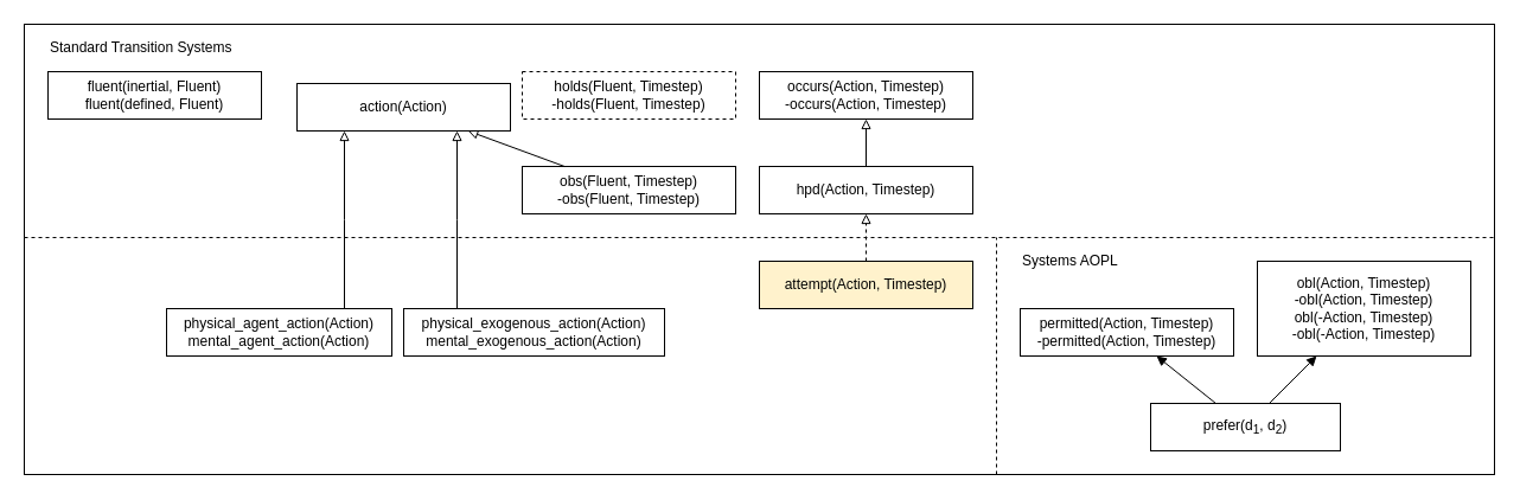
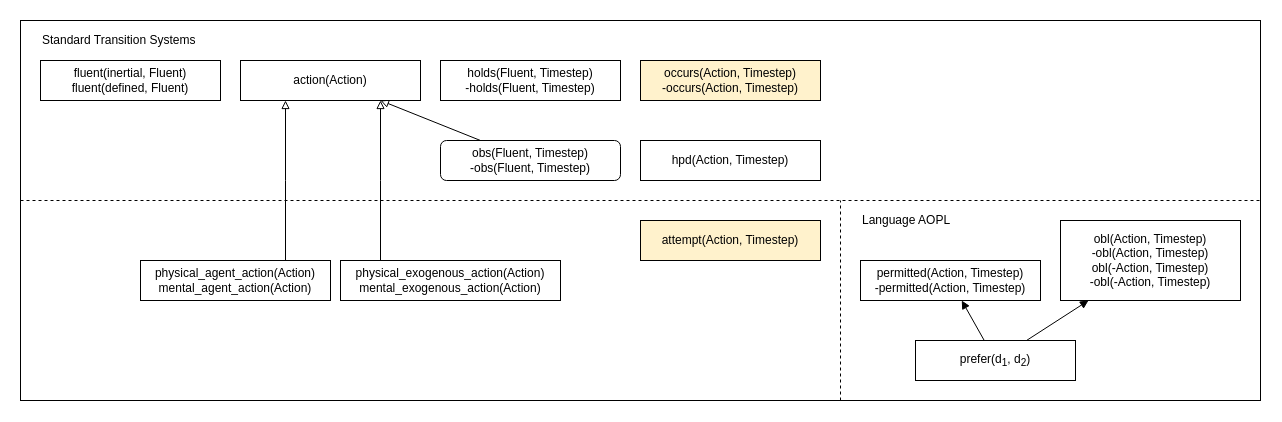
- <mxCell id="4" value="&lt;div&gt;&lt;font&gt;holds(Fluent, Timestep)&lt;/font&gt;&lt;/div&gt;&lt;div&gt;&lt;font&gt;-holds(Fluent, Timestep)&lt;/font&gt;&lt;/div&gt;" style="rounded=0;whiteSpace=wrap;html=1;fontFamily=Helvetica;dashed=1;" parent="1" vertex="1"><mxGeometry x="440" y="60" width="180" height="40" as="geometry" /></mxCell>
+ <mxCell id="4" value="&lt;div&gt;&lt;font&gt;holds(Fluent, Timestep)&lt;/font&gt;&lt;/div&gt;&lt;div&gt;&lt;font&gt;-holds(Fluent, Timestep)&lt;/font&gt;&lt;/div&gt;" style="rounded=0;whiteSpace=wrap;html=1;fontFamily=Helvetica;" parent="1" vertex="1"><mxGeometry x="440" y="60" width="180" height="40" as="geometry" /></mxCell>
- <mxCell id="3" value="&lt;div&gt;occurs(Action, Timestep)&lt;/div&gt;&lt;div&gt;-occurs(Action, Timestep)&lt;/div&gt;" style="rounded=0;whiteSpace=wrap;html=1;" parent="1" vertex="1"><mxGeometry x="640" y="60" width="180" height="40" as="geometry" /></mxCell>
+ <mxCell id="3" value="&lt;div&gt;occurs(Action, Timestep)&lt;/div&gt;&lt;div&gt;-occurs(Action, Timestep)&lt;/div&gt;" style="rounded=0;whiteSpace=wrap;html=1;fillColor=#fff2cc;" parent="1" vertex="1"><mxGeometry x="640" y="60" width="180" height="40" as="geometry" /></mxCell>
- <mxCell id="24" value="action(Action)" style="rounded=0;whiteSpace=wrap;html=1;" parent="1" vertex="1"><mxGeometry x="250" y="70" width="180" height="40" as="geometry" /></mxCell>
+ <mxCell id="24" value="action(Action)" style="rounded=0;whiteSpace=wrap;html=1;" parent="1" vertex="1"><mxGeometry x="240" y="60" width="180" height="40" as="geometry" /></mxCell>
- <mxCell id="8" value="" style="endArrow=block;html=1;endFill=0;" parent="1" source="6" target="3" edge="1"><mxGeometry width="50" height="50" relative="1" as="geometry"><mxPoint x="360" y="310" as="sourcePoint" /><mxPoint x="360" y="270" as="targetPoint" /></mxGeometry></mxCell>
- <mxCell id="5" value="&lt;div&gt;obs(Fluent, Timestep)&lt;/div&gt;&lt;div&gt;-obs(Fluent, Timestep)&lt;/div&gt;" style="rounded=0;whiteSpace=wrap;html=1;" parent="1" vertex="1"><mxGeometry x="440" y="140" width="180" height="40" as="geometry" /></mxCell>
+ <mxCell id="5" value="&lt;div&gt;obs(Fluent, Timestep)&lt;/div&gt;&lt;div&gt;-obs(Fluent, Timestep)&lt;/div&gt;" style="whiteSpace=wrap;html=1;rounded=1;" parent="1" vertex="1"><mxGeometry x="440" y="140" width="180" height="40" as="geometry" /></mxCell>
- <mxCell id="10" value="" style="endArrow=block;html=1;endFill=0;dashed=1;" parent="1" source="9" target="6" edge="1"><mxGeometry width="50" height="50" relative="1" as="geometry"><mxPoint x="560" y="310" as="sourcePoint" /><mxPoint x="560" y="270" as="targetPoint" /></mxGeometry></mxCell>
- <mxCell id="17" value="Systems AOPL" style="text;html=1;strokeColor=none;fillColor=none;align=left;verticalAlign=middle;whiteSpace=wrap;rounded=0;" parent="1" vertex="1"><mxGeometry x="860" y="210" width="100" height="20" as="geometry" /></mxCell>
+ <mxCell id="17" value="Language AOPL" style="text;html=1;strokeColor=none;fillColor=none;align=left;verticalAlign=middle;whiteSpace=wrap;rounded=0;" parent="1" vertex="1"><mxGeometry x="860" y="210" width="100" height="20" as="geometry" /></mxCell>
- <mxCell id="14" value="prefer(d&lt;sub&gt;1&lt;/sub&gt;, d&lt;sub&gt;2&lt;/sub&gt;)" style="rounded=0;whiteSpace=wrap;html=1;" parent="1" vertex="1"><mxGeometry x="970" y="340" width="160" height="40" as="geometry" /></mxCell>
+ <mxCell id="14" value="prefer(d&lt;sub&gt;1&lt;/sub&gt;, d&lt;sub&gt;2&lt;/sub&gt;)" style="rounded=0;whiteSpace=wrap;html=1;" parent="1" vertex="1"><mxGeometry x="915" y="340" width="160" height="40" as="geometry" /></mxCell>
